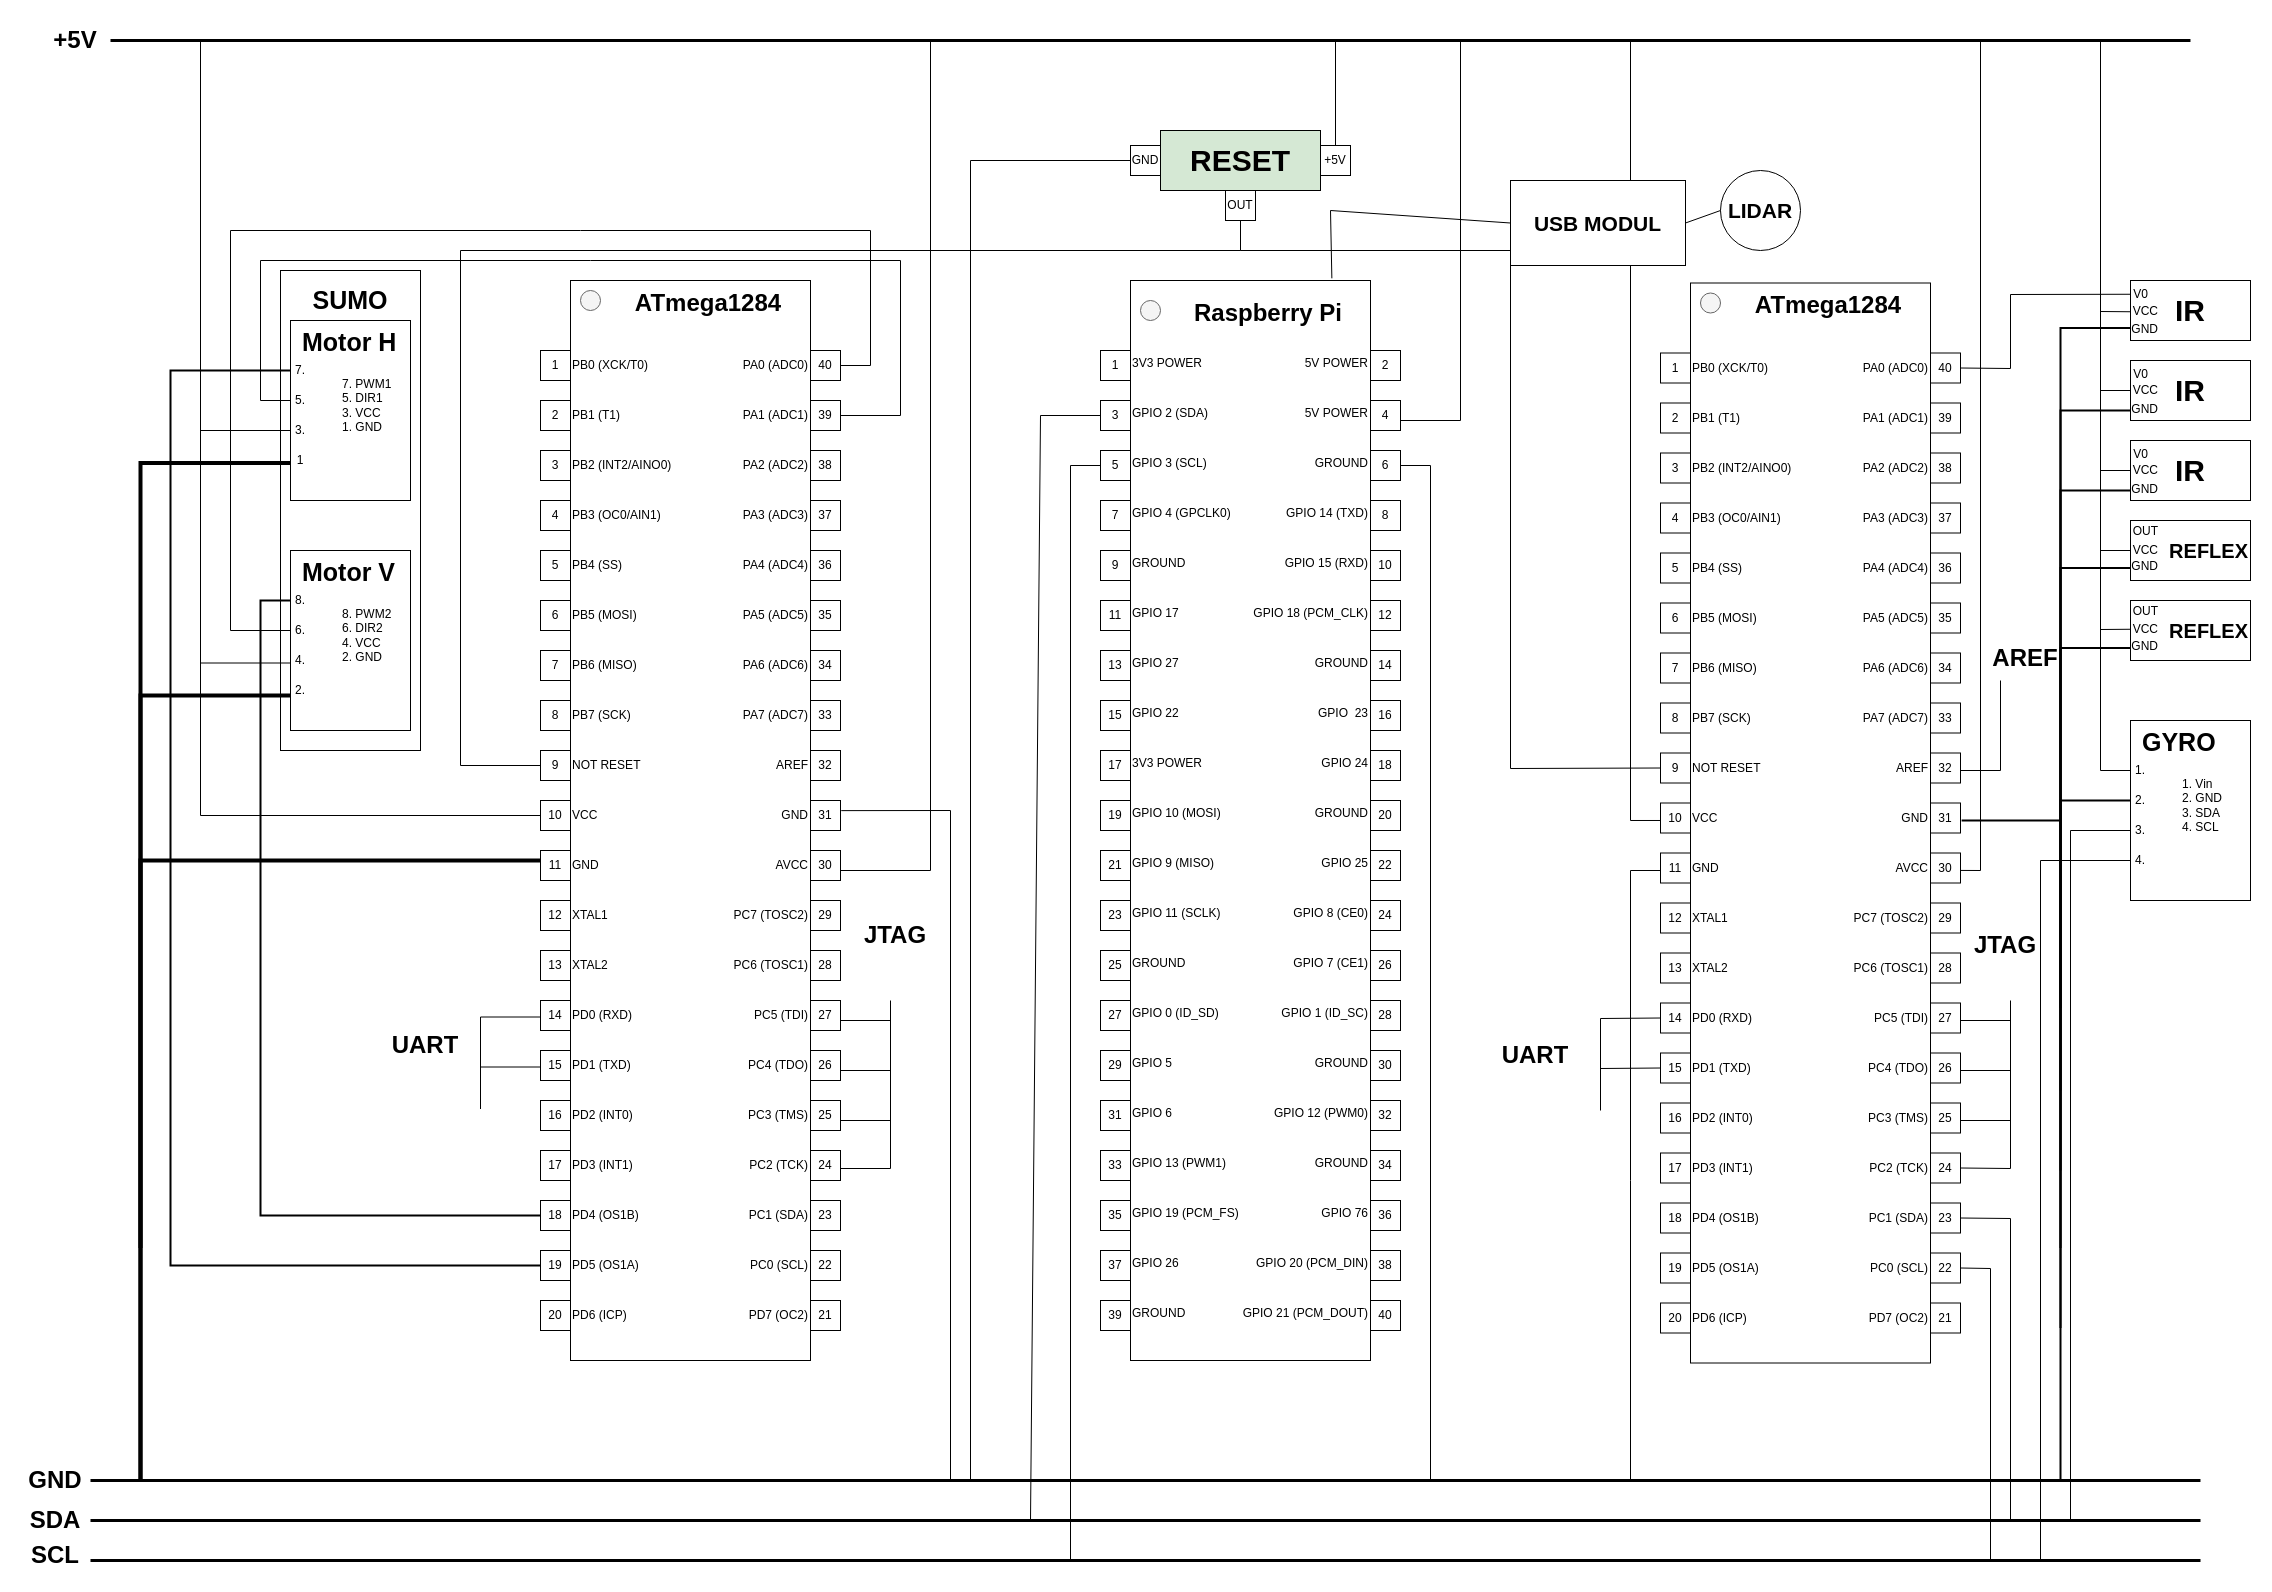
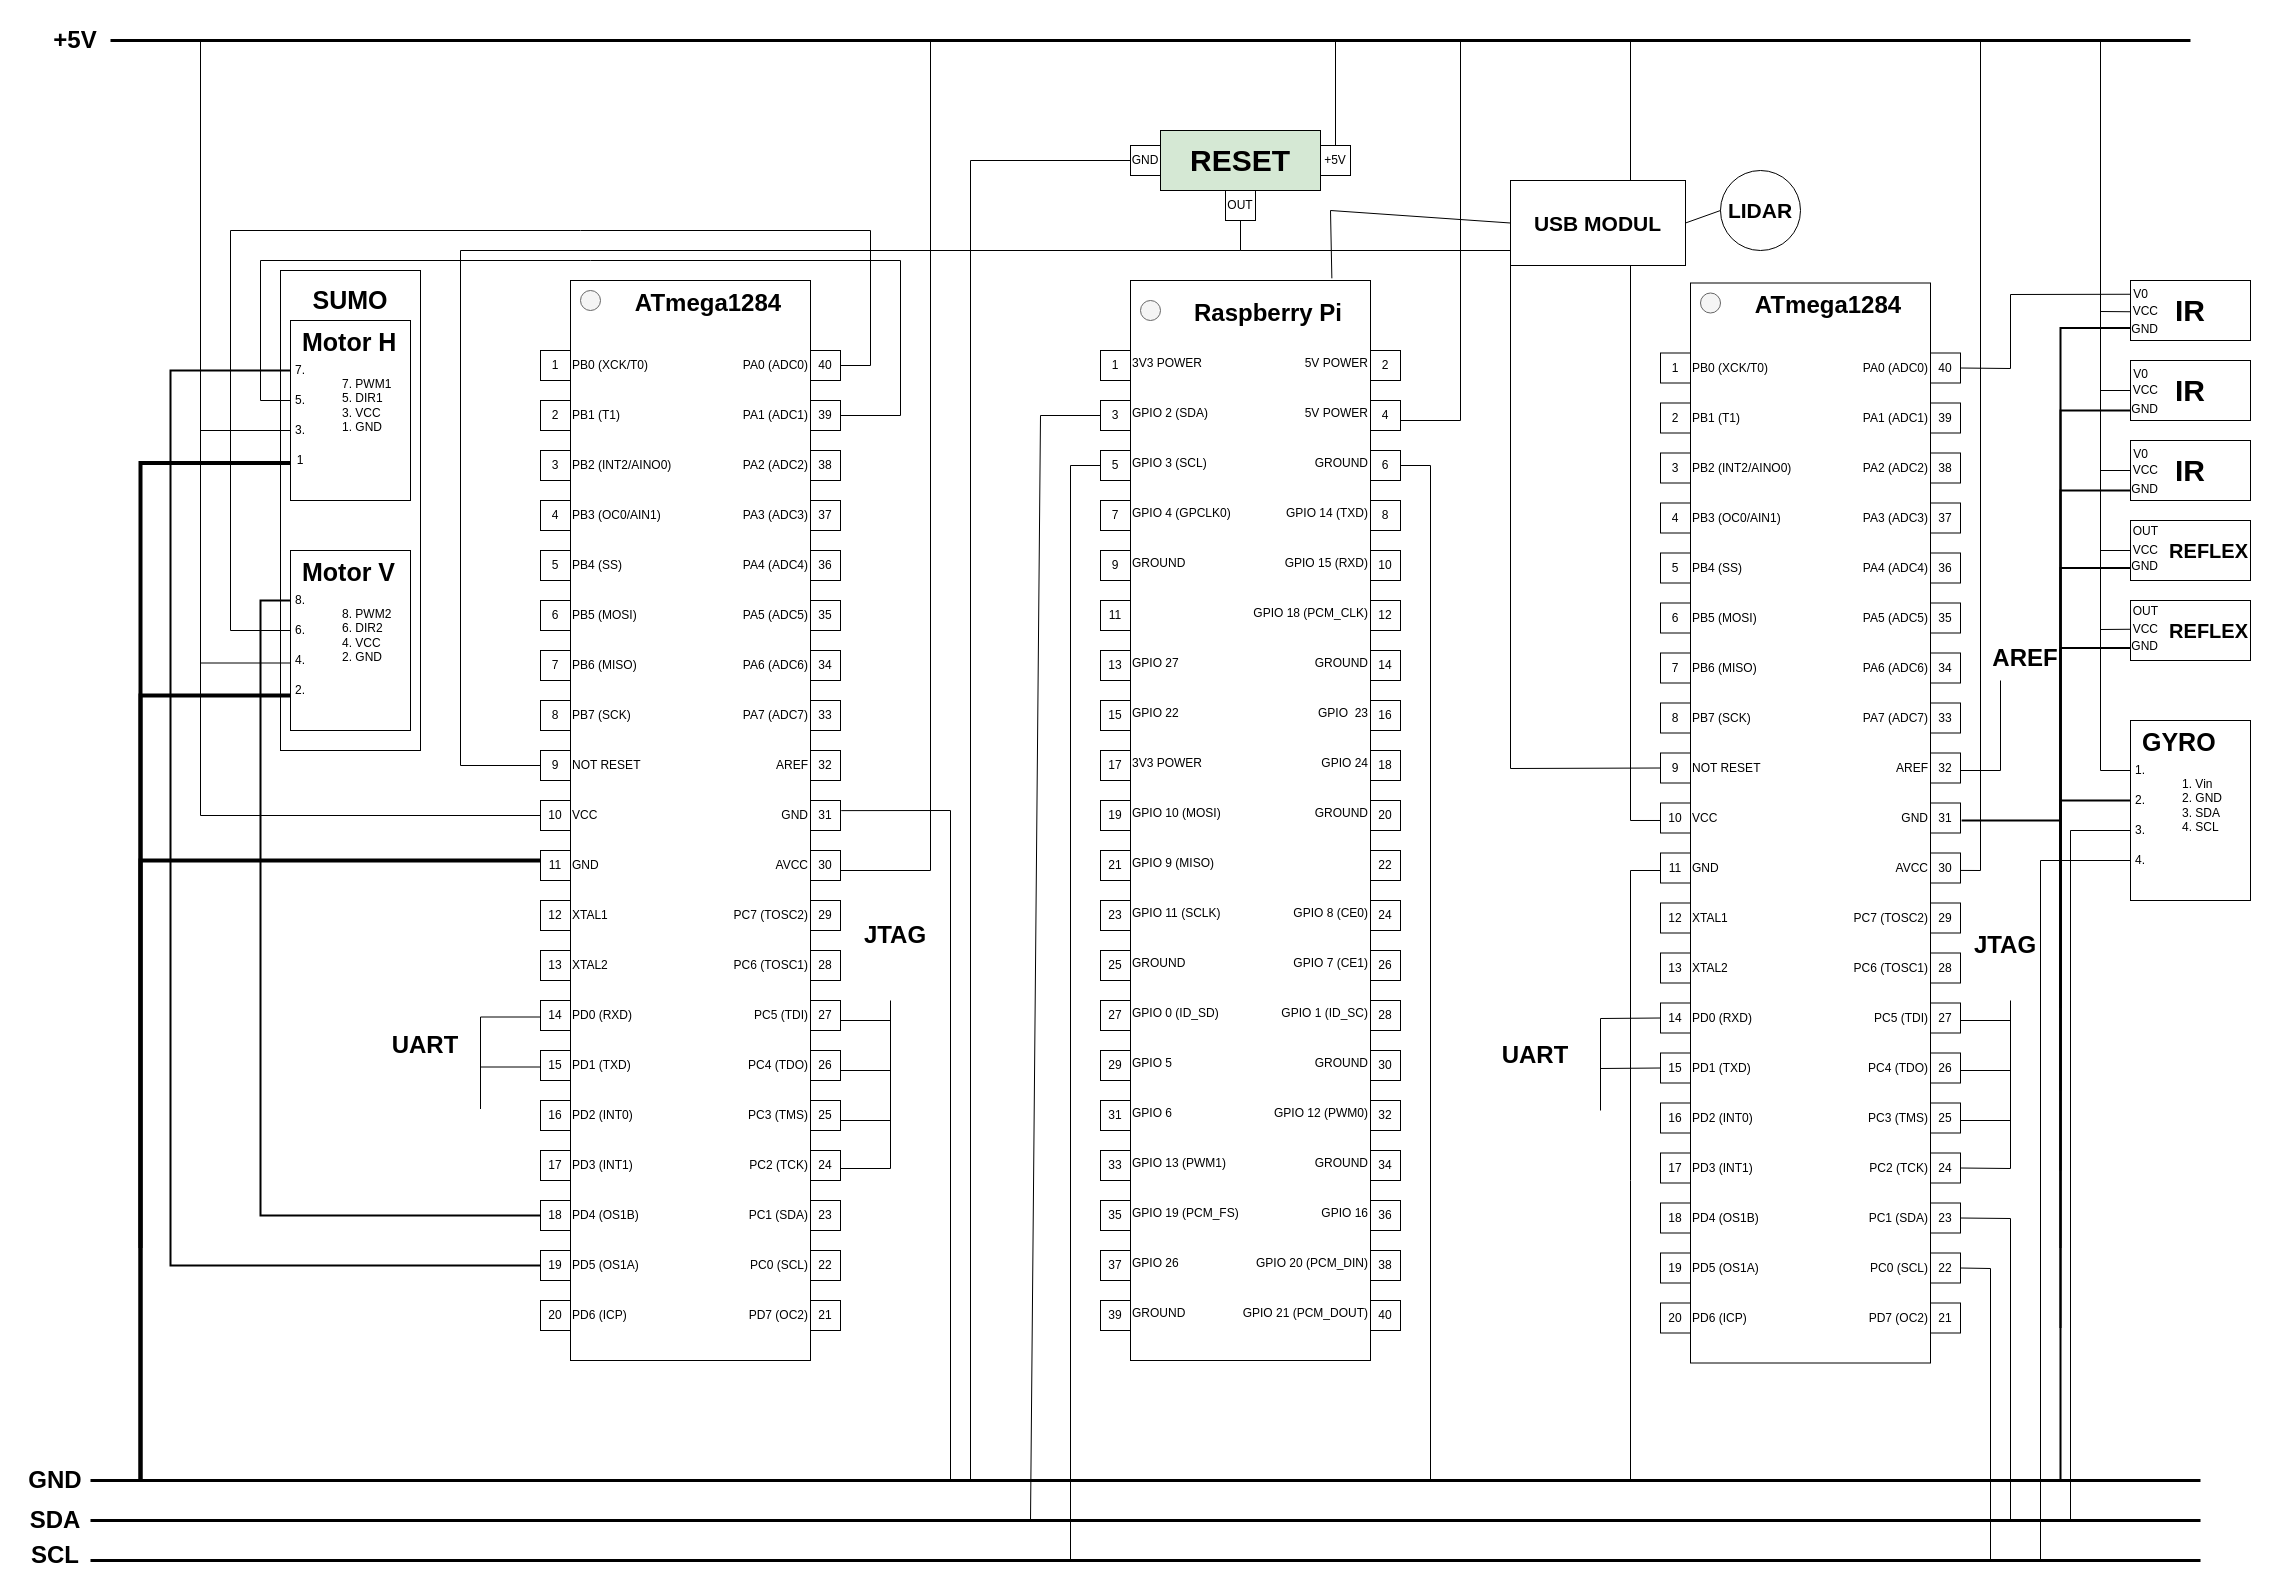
- <mxCell id="221" value="GPIO 17" style="text;html=1;strokeColor=none;fillColor=none;align=left;verticalAlign=middle;whiteSpace=wrap;rounded=0;" parent="1" vertex="1"><mxGeometry x="1130" y="597.5" width="100" height="30" as="geometry" /></mxCell>
- <mxCell id="232" value="GPIO 25" style="text;html=1;strokeColor=none;fillColor=none;align=right;verticalAlign=middle;whiteSpace=wrap;rounded=0;" parent="1" vertex="1"><mxGeometry x="1270" y="847.5" width="100" height="30" as="geometry" /></mxCell>
- <mxCell id="245" value="GPIO 76" style="text;html=1;strokeColor=none;fillColor=none;align=right;verticalAlign=middle;whiteSpace=wrap;rounded=0;" parent="1" vertex="1"><mxGeometry x="1270" y="1197.5" width="100" height="30" as="geometry" /></mxCell>
+ <mxCell id="245" value="GPIO 16" style="text;html=1;strokeColor=none;fillColor=none;align=right;verticalAlign=middle;whiteSpace=wrap;rounded=0;" parent="1" vertex="1"><mxGeometry x="1270" y="1197.5" width="100" height="30" as="geometry" /></mxCell>
